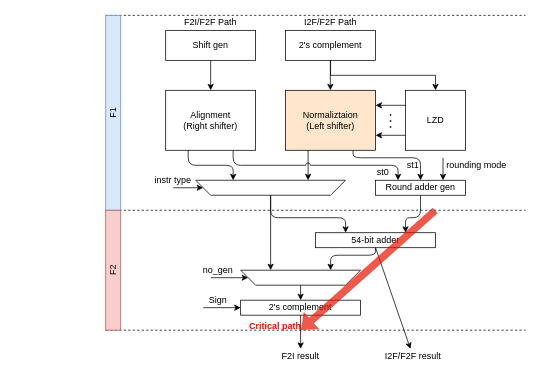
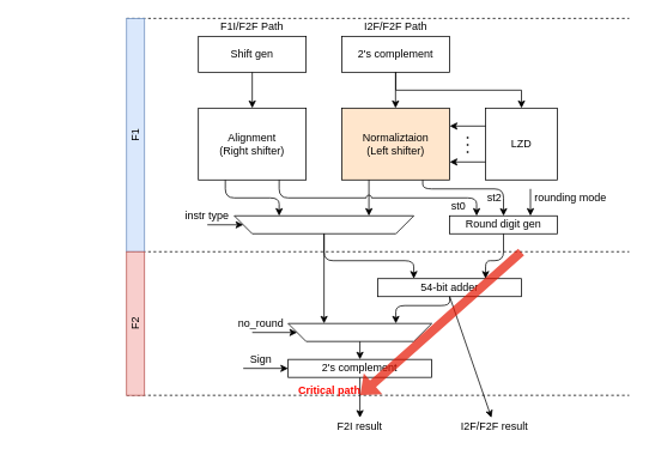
- <mxCell id="47" value="F2I/F2F Path" style="text;html=1;strokeColor=none;fillColor=none;align=center;verticalAlign=middle;whiteSpace=wrap;rounded=0;" parent="1" vertex="1"><mxGeometry x="235" y="20" width="90" height="20" as="geometry" /></mxCell>
+ <mxCell id="47" value="F1I/F2F Path" style="text;html=1;strokeColor=none;fillColor=none;align=center;verticalAlign=middle;whiteSpace=wrap;rounded=0;" parent="1" vertex="1"><mxGeometry x="235" y="20" width="90" height="20" as="geometry" /></mxCell>
- <mxCell id="25" value="st1" style="text;html=1;strokeColor=none;fillColor=none;align=center;verticalAlign=middle;whiteSpace=wrap;rounded=0;" parent="1" vertex="1"><mxGeometry x="530" y="210" width="40" height="20" as="geometry" /></mxCell>
+ <mxCell id="25" value="st2" style="text;html=1;strokeColor=none;fillColor=none;align=center;verticalAlign=middle;whiteSpace=wrap;rounded=0;" parent="1" vertex="1"><mxGeometry x="530" y="210" width="40" height="20" as="geometry" /></mxCell>
- <mxCell id="17" value="Round adder gen" style="rounded=0;whiteSpace=wrap;html=1;" parent="1" vertex="1"><mxGeometry x="500" y="240" width="120" height="20" as="geometry" /></mxCell>
+ <mxCell id="17" value="Round digit gen" style="rounded=0;whiteSpace=wrap;html=1;" parent="1" vertex="1"><mxGeometry x="500" y="240" width="120" height="20" as="geometry" /></mxCell>
- <mxCell id="50" value="no_gen" style="text;html=1;strokeColor=none;fillColor=none;align=center;verticalAlign=middle;whiteSpace=wrap;rounded=0;" parent="1" vertex="1"><mxGeometry x="260" y="350" width="60" height="20" as="geometry" /></mxCell>
+ <mxCell id="50" value="no_round" style="text;html=1;strokeColor=none;fillColor=none;align=center;verticalAlign=middle;whiteSpace=wrap;rounded=0;" parent="1" vertex="1"><mxGeometry x="260" y="350" width="60" height="20" as="geometry" /></mxCell>
